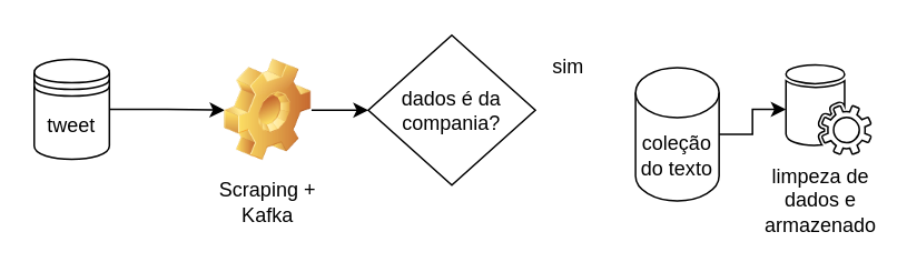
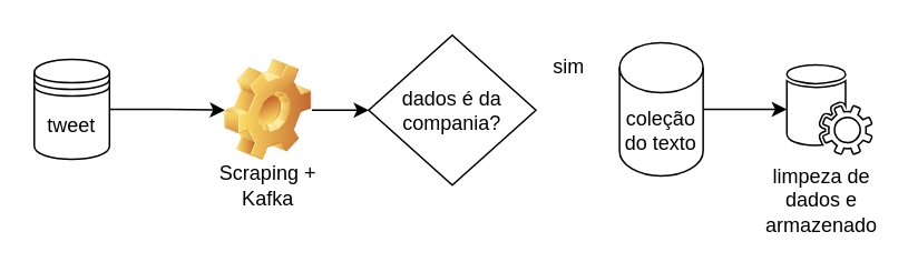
- <mxCell id="5" value="coleção do texto" style="shape=cylinder3;whiteSpace=wrap;html=1;boundedLbl=1;backgroundOutline=1;size=15;" parent="1" vertex="1"><mxGeometry x="380" y="40" width="50" height="80" as="geometry" /></mxCell>
+ <mxCell id="5" value="coleção do texto" style="shape=cylinder3;whiteSpace=wrap;html=1;boundedLbl=1;backgroundOutline=1;size=15;" parent="1" vertex="1"><mxGeometry x="370" y="25" width="50" height="80" as="geometry" /></mxCell>
- <mxCell id="9" value="Scraping + Kafka" style="text;html=1;strokeColor=none;fillColor=none;align=center;verticalAlign=middle;whiteSpace=wrap;rounded=0;" parent="1" vertex="1"><mxGeometry x="130" y="106" width="60" height="30" as="geometry" /></mxCell>
+ <mxCell id="9" value="Scraping + Kafka" style="text;html=1;strokeColor=none;fillColor=none;align=center;verticalAlign=middle;whiteSpace=wrap;rounded=0;" parent="1" vertex="1"><mxGeometry x="130" y="96" width="60" height="30" as="geometry" /></mxCell>
